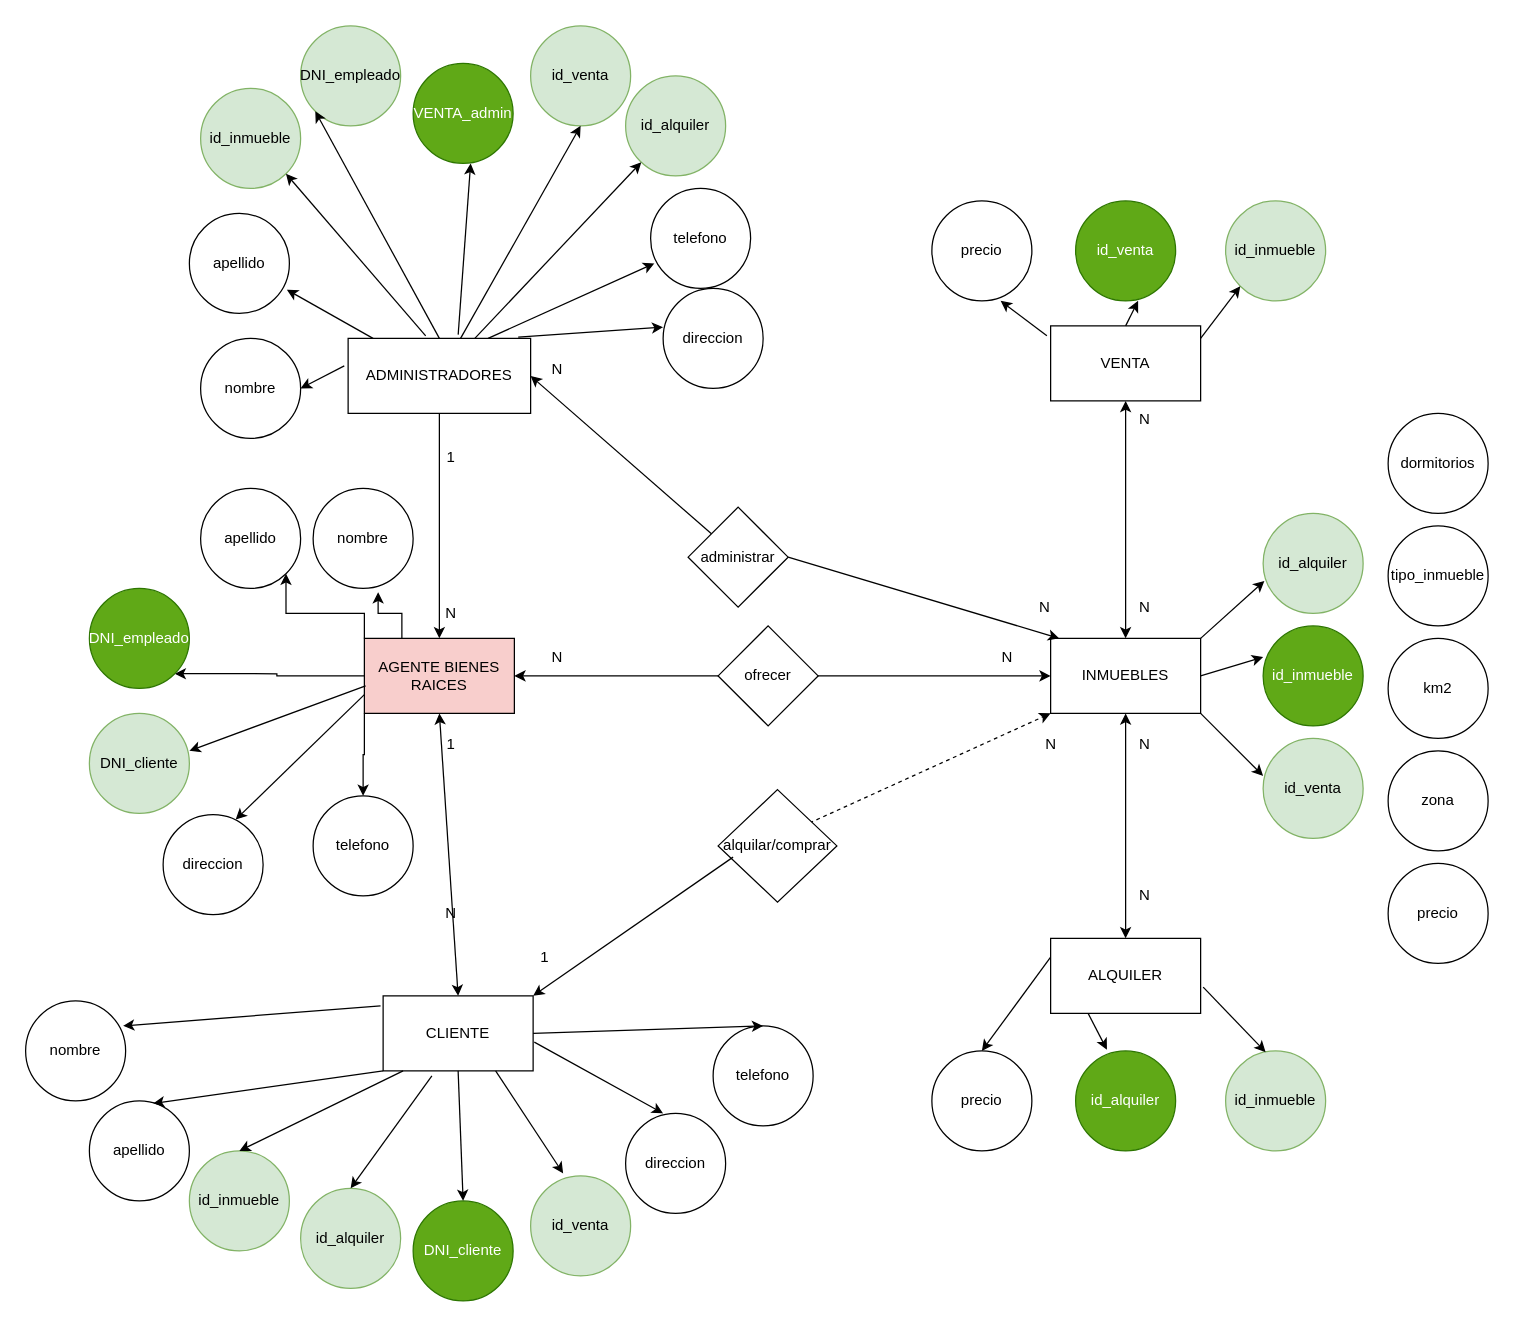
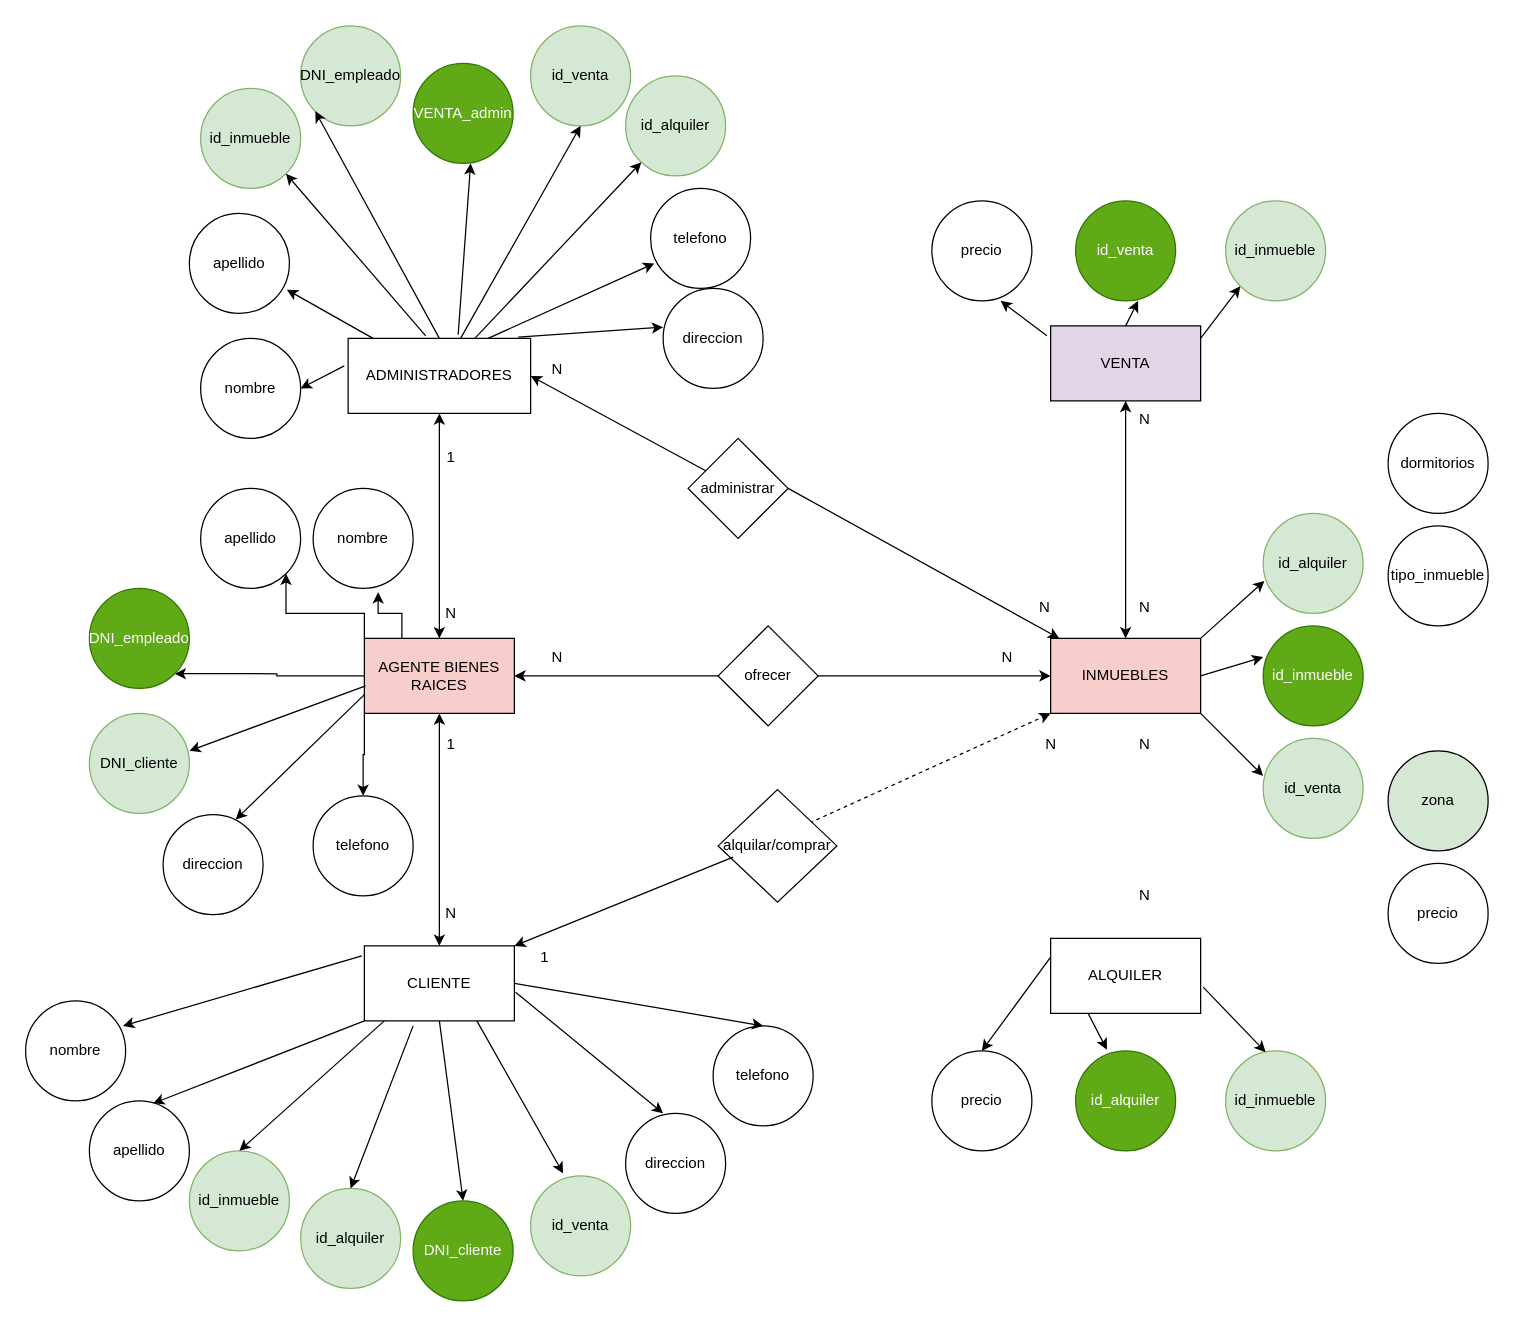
- <mxCell id="33" value="VENTA" style="rounded=0;whiteSpace=wrap;html=1;" vertex="1" parent="1"><mxGeometry x="840" y="260" width="120" height="60" as="geometry" /></mxCell>
+ <mxCell id="33" value="VENTA" style="rounded=0;whiteSpace=wrap;html=1;fillColor=#e1d5e7;" vertex="1" parent="1"><mxGeometry x="840" y="260" width="120" height="60" as="geometry" /></mxCell>
- <mxCell id="43" value="" style="endArrow=none;startArrow=classic;html=1;rounded=0;entryX=0.5;entryY=1;entryDx=0;entryDy=0;exitX=0.5;exitY=0;exitDx=0;exitDy=0;" edge="1" parent="1" source="11" target="2"><mxGeometry width="50" height="50" relative="1" as="geometry"><mxPoint x="590" y="650" as="sourcePoint" /><mxPoint x="640" y="600" as="targetPoint" /></mxGeometry></mxCell>
+ <mxCell id="43" value="" style="endArrow=classic;startArrow=classic;html=1;rounded=0;entryX=0.5;entryY=1;entryDx=0;entryDy=0;exitX=0.5;exitY=0;exitDx=0;exitDy=0;" edge="1" parent="1" source="11" target="2"><mxGeometry width="50" height="50" relative="1" as="geometry"><mxPoint x="590" y="650" as="sourcePoint" /><mxPoint x="640" y="600" as="targetPoint" /></mxGeometry></mxCell>
- <mxCell id="59" value="administrar" style="rhombus;whiteSpace=wrap;html=1;" vertex="1" parent="1"><mxGeometry x="550" y="405" width="80" height="80" as="geometry" /></mxCell>
+ <mxCell id="59" value="administrar" style="rhombus;whiteSpace=wrap;html=1;" vertex="1" parent="1"><mxGeometry x="550" y="350" width="80" height="80" as="geometry" /></mxCell>
- <mxCell id="24" value="INMUEBLES" style="rounded=0;whiteSpace=wrap;html=1;" vertex="1" parent="1"><mxGeometry x="840" y="510" width="120" height="60" as="geometry" /></mxCell>
+ <mxCell id="24" value="INMUEBLES" style="rounded=0;whiteSpace=wrap;html=1;fillColor=#f8cecc;" vertex="1" parent="1"><mxGeometry x="840" y="510" width="120" height="60" as="geometry" /></mxCell>
- <mxCell id="30" value="km2" style="ellipse;whiteSpace=wrap;html=1;aspect=fixed;" vertex="1" parent="1"><mxGeometry x="1110" y="510" width="80" height="80" as="geometry" /></mxCell>
- <mxCell id="28" value="zona" style="ellipse;whiteSpace=wrap;html=1;aspect=fixed;" vertex="1" parent="1"><mxGeometry x="1110" y="600" width="80" height="80" as="geometry" /></mxCell>
+ <mxCell id="28" value="zona" style="ellipse;whiteSpace=wrap;html=1;aspect=fixed;fillColor=#d5e8d4;" vertex="1" parent="1"><mxGeometry x="1110" y="600" width="80" height="80" as="geometry" /></mxCell>
- <mxCell id="50" value="" style="endArrow=classic;startArrow=classic;html=1;rounded=0;entryX=0.5;entryY=1;entryDx=0;entryDy=0;exitX=0.5;exitY=0;exitDx=0;exitDy=0;" edge="1" parent="1" source="34" target="24"><mxGeometry width="50" height="50" relative="1" as="geometry"><mxPoint x="590" y="710" as="sourcePoint" /><mxPoint x="640" y="660" as="targetPoint" /></mxGeometry></mxCell>
- <mxCell id="18" value="CLIENTE" style="rounded=0;whiteSpace=wrap;html=1;" vertex="1" parent="1"><mxGeometry x="306" y="796" width="120" height="60" as="geometry" /></mxCell>
+ <mxCell id="18" value="CLIENTE" style="rounded=0;whiteSpace=wrap;html=1;" vertex="1" parent="1"><mxGeometry x="291" y="756" width="120" height="60" as="geometry" /></mxCell>
